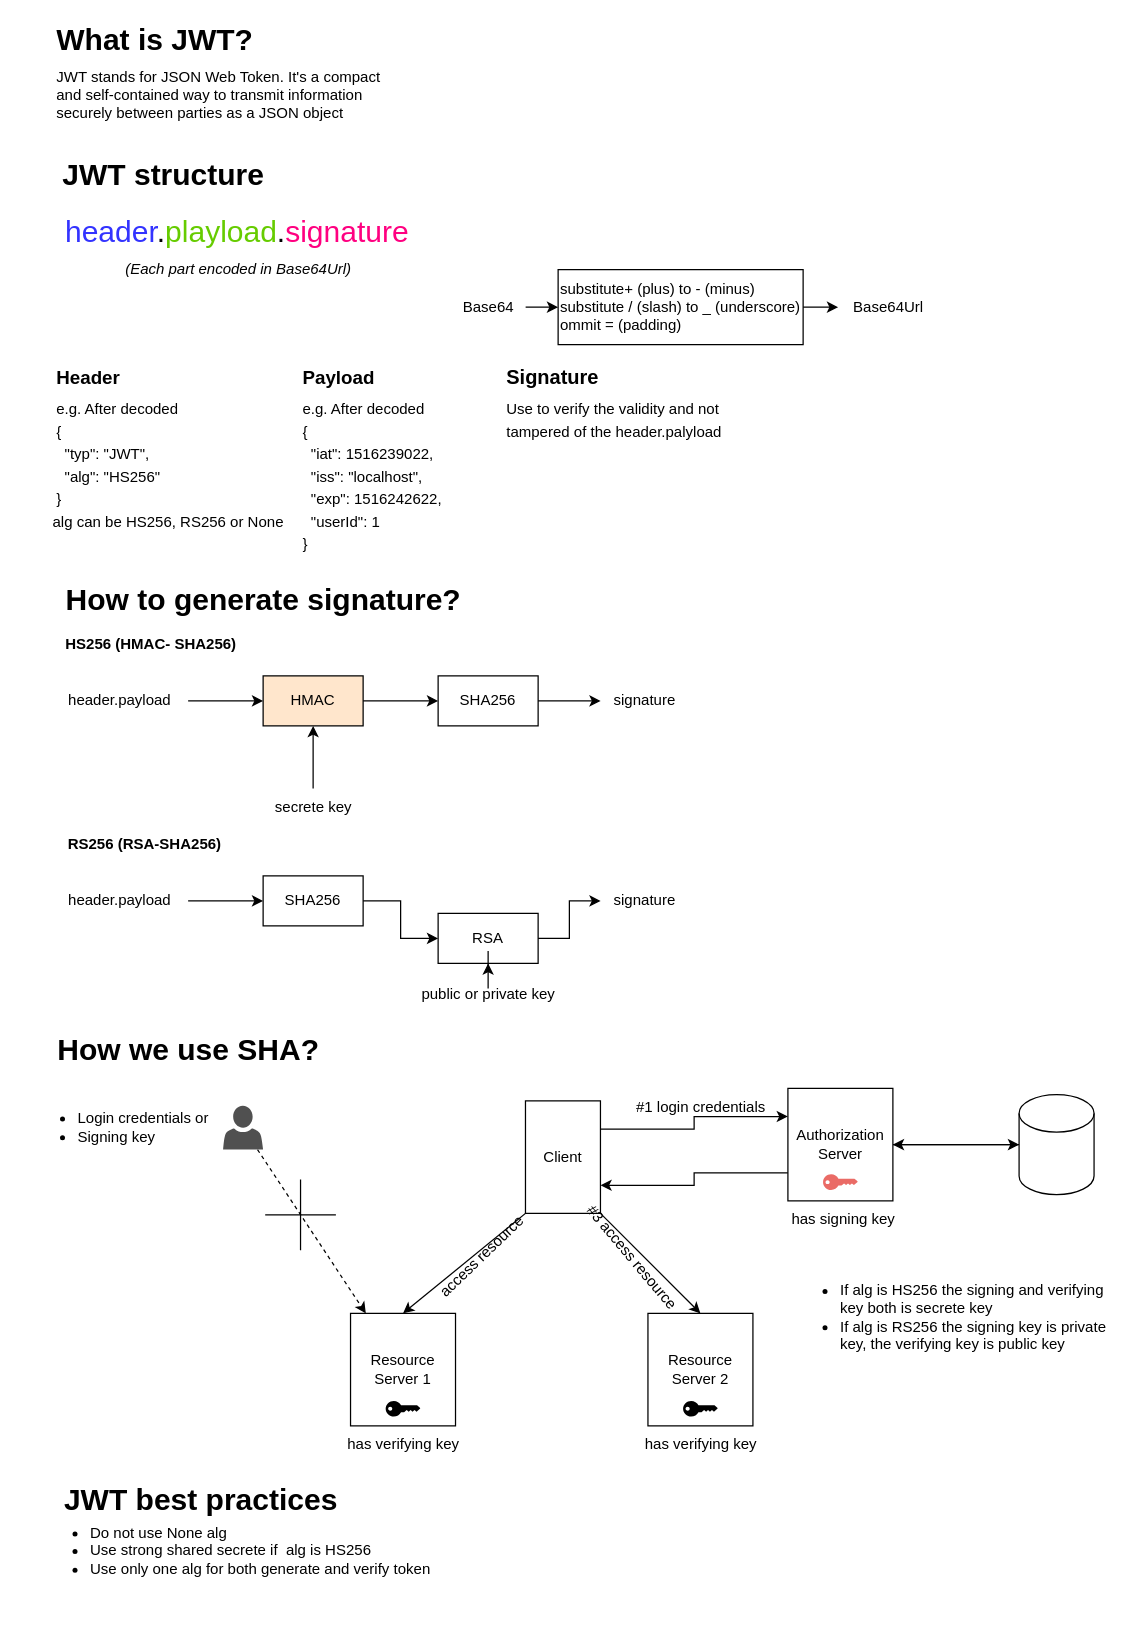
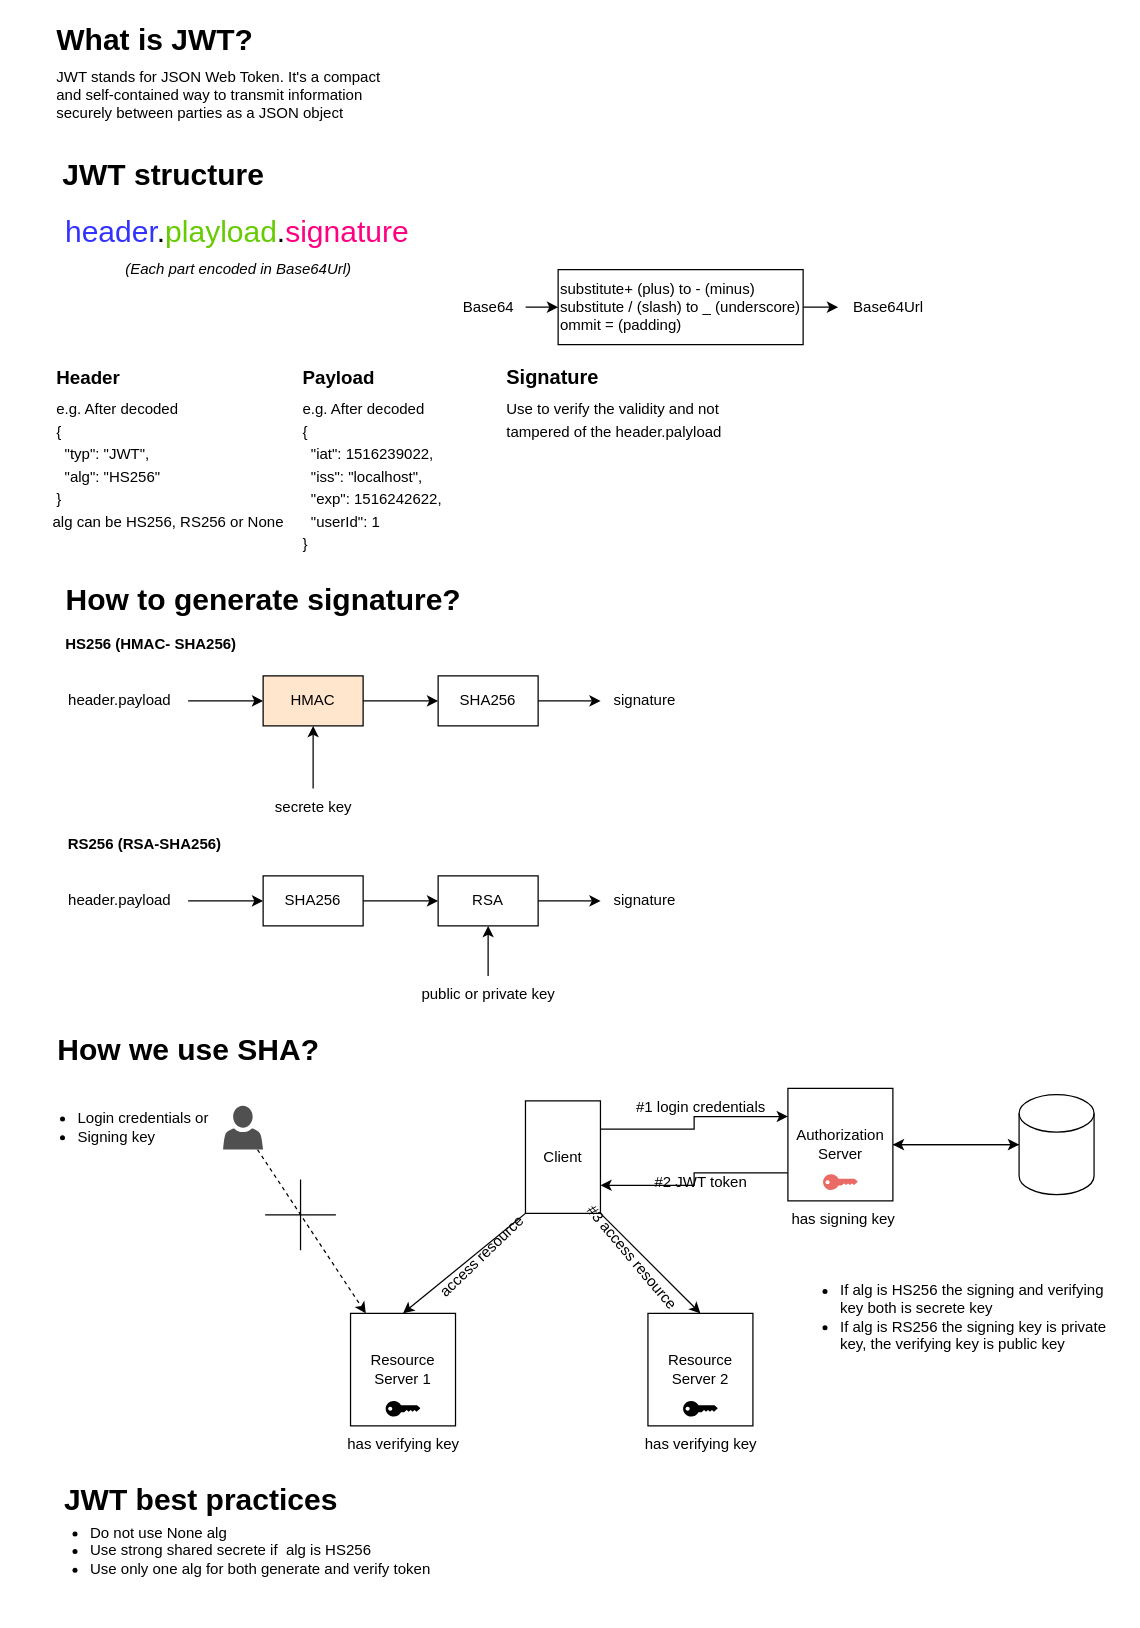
- <mxCell id="55" value="RSA" style="whiteSpace=wrap;html=1;" vertex="1" parent="53"><mxGeometry x="310" y="40" width="80" height="40" as="geometry" /></mxCell>
+ <mxCell id="55" value="RSA" style="whiteSpace=wrap;html=1;" vertex="1" parent="53"><mxGeometry x="310" y="10" width="80" height="40" as="geometry" /></mxCell>
+ <mxCell id="29" value="#2 JWT token" style="text;html=1;align=center;verticalAlign=middle;resizable=0;points=[];autosize=1;strokeColor=none;fillColor=none;" vertex="1" parent="19"><mxGeometry x="489.859" y="60" width="100" height="30" as="geometry" /></mxCell>
